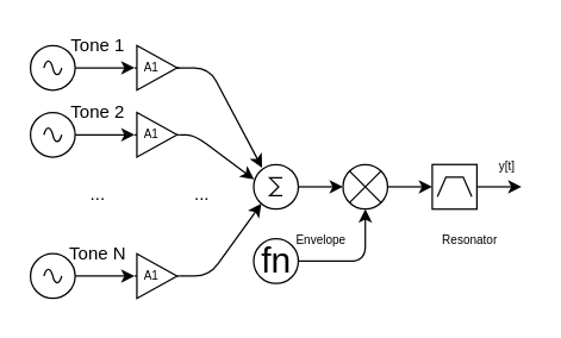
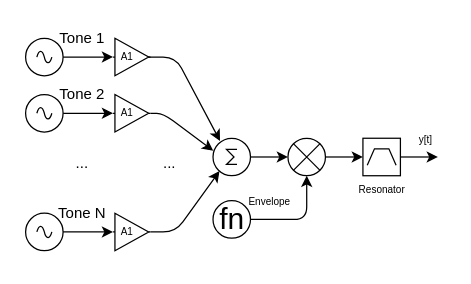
- <mxCell id="31" value="&lt;font style=&quot;font-size: 8px&quot;&gt;Resonator&lt;/font&gt;" style="text;html=1;align=center;verticalAlign=middle;resizable=0;points=[];autosize=1;strokeColor=none;" vertex="1" parent="1"><mxGeometry x="290" y="150" width="50" height="20" as="geometry" /></mxCell>
+ <mxCell id="31" value="&lt;font style=&quot;font-size: 8px&quot;&gt;Resonator&lt;/font&gt;" style="text;html=1;align=center;verticalAlign=middle;resizable=0;points=[];autosize=1;strokeColor=none;" vertex="1" parent="1"><mxGeometry x="280" y="140" width="50" height="20" as="geometry" /></mxCell>
